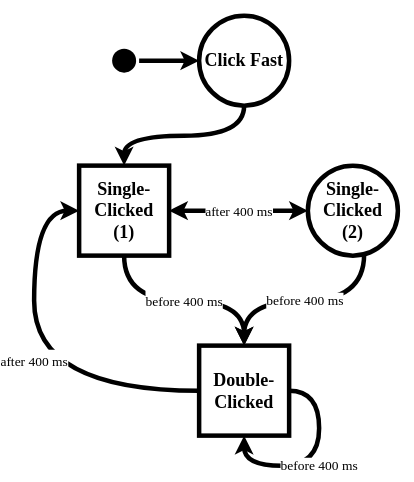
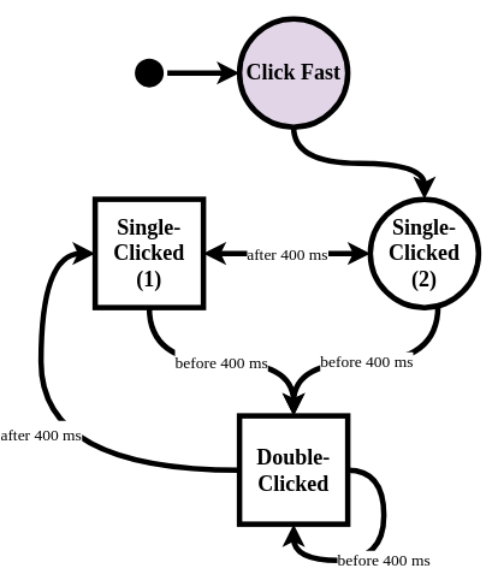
- <mxCell id="3" value="&lt;font style=&quot;font-size: 24px;&quot;&gt;Click Fast&lt;br style=&quot;font-size: 24px;&quot;&gt;&lt;/font&gt;" style="ellipse;whiteSpace=wrap;html=1;aspect=fixed;strokeWidth=6;fontStyle=1;fontSize=24;fontFamily=Titillium Web;fontSource=https%3A%2F%2Ffonts.googleapis.com%2Fcss%3Ffamily%3DTitillium%2BWeb;" parent="1" vertex="1"><mxGeometry x="240" y="20" width="120" height="120" as="geometry" /></mxCell>
+ <mxCell id="3" value="&lt;font style=&quot;font-size: 24px;&quot;&gt;Click Fast&lt;br style=&quot;font-size: 24px;&quot;&gt;&lt;/font&gt;" style="ellipse;whiteSpace=wrap;html=1;aspect=fixed;strokeWidth=6;fontStyle=1;fontSize=24;fontFamily=Titillium Web;fontSource=https%3A%2F%2Ffonts.googleapis.com%2Fcss%3Ffamily%3DTitillium%2BWeb;fillColor=#e1d5e7;" parent="1" vertex="1"><mxGeometry x="240" y="20" width="120" height="120" as="geometry" /></mxCell>
- <mxCell id="2" style="edgeStyle=orthogonalEdgeStyle;orthogonalLoop=1;jettySize=auto;html=1;entryX=0.5;entryY=0;entryDx=0;entryDy=0;strokeColor=#000000;strokeWidth=6;fontSize=24;exitX=0.5;exitY=1;exitDx=0;exitDy=0;curved=1;" parent="1" source="3" target="7" edge="1"><mxGeometry relative="1" as="geometry" /></mxCell>
+ <mxCell id="2" style="edgeStyle=orthogonalEdgeStyle;orthogonalLoop=1;jettySize=auto;html=1;strokeColor=#000000;strokeWidth=6;fontSize=24;exitX=0.5;exitY=1;exitDx=0;exitDy=0;curved=1;" parent="1" source="3" target="9" edge="1"><mxGeometry relative="1" as="geometry" /></mxCell>
